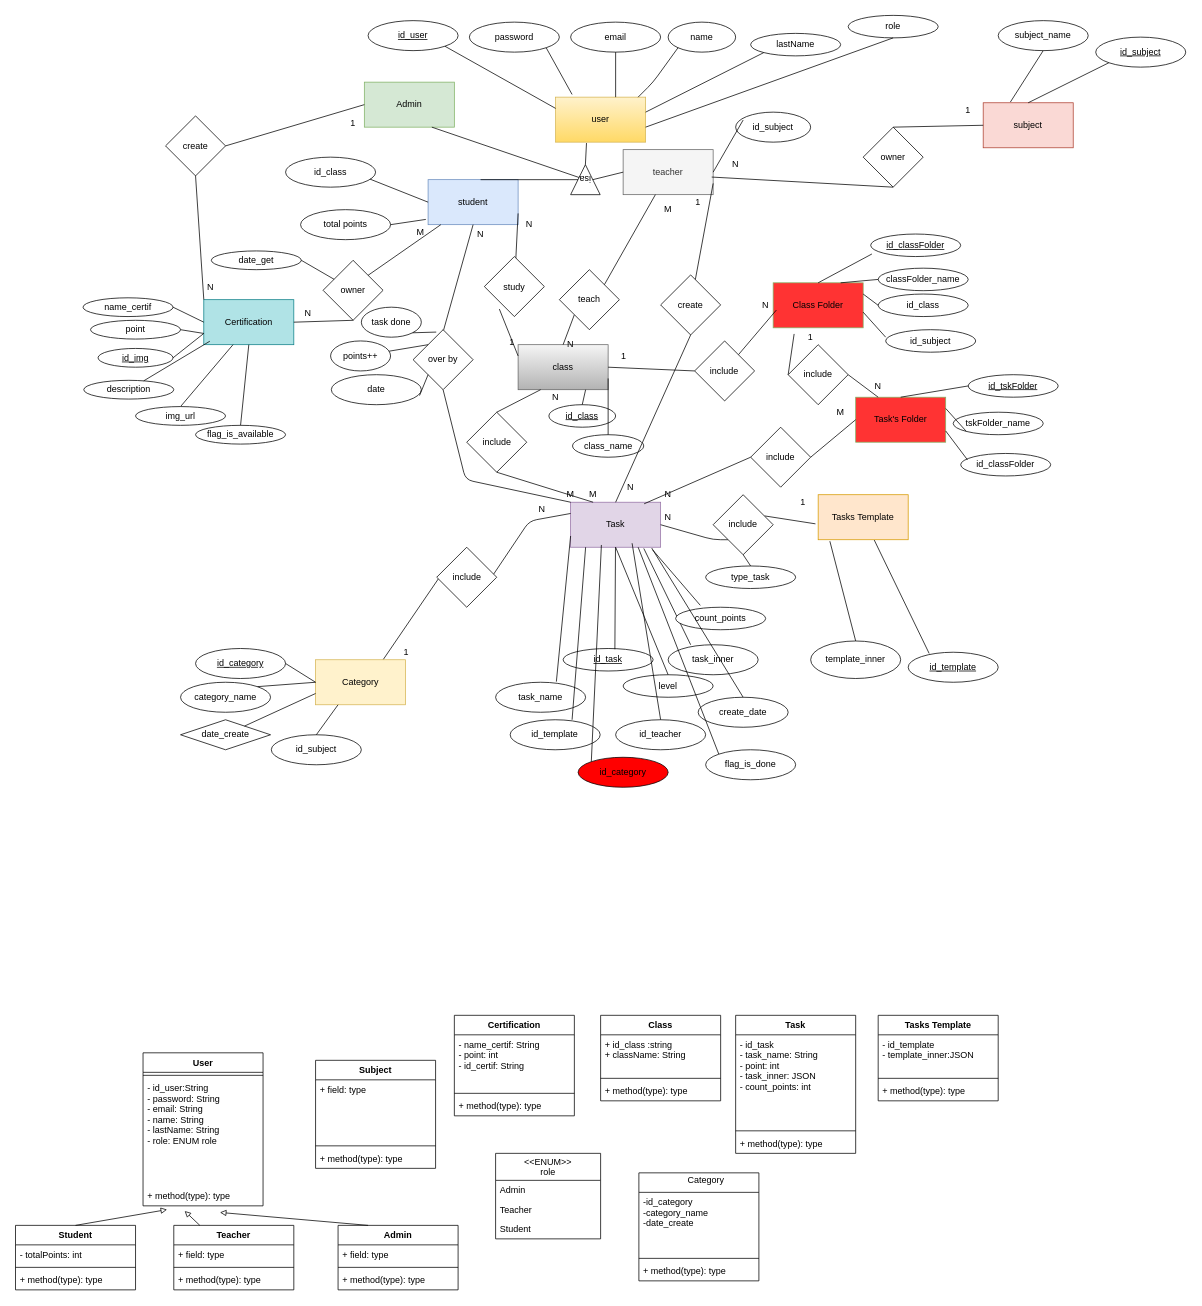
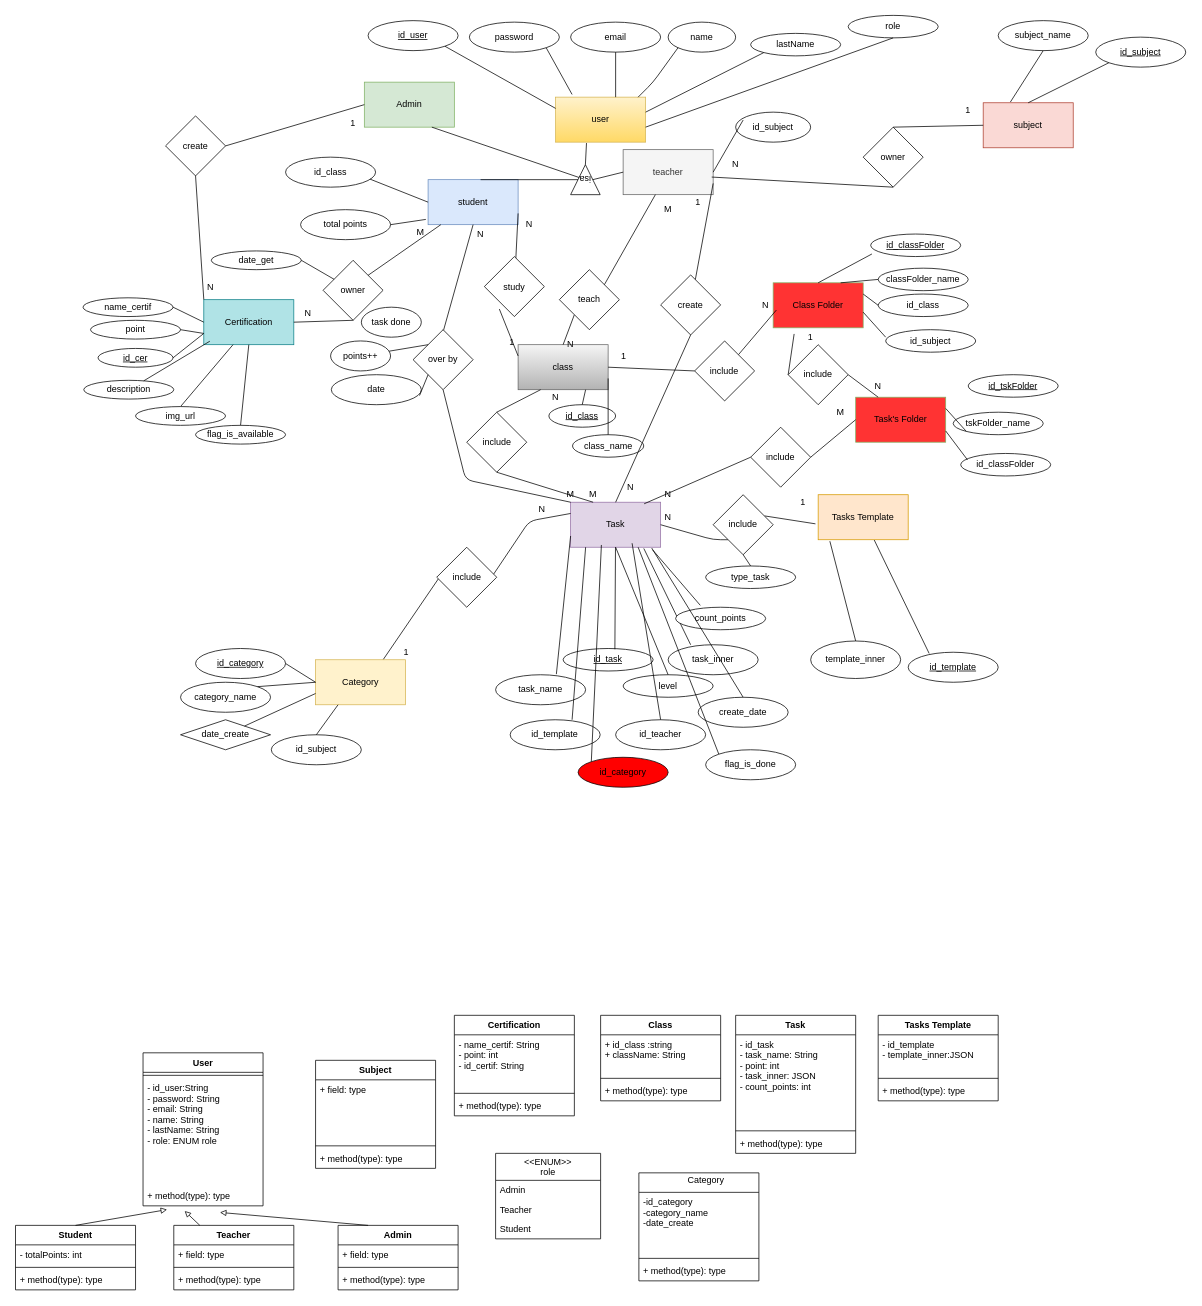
- <mxCell id="142" value="" style="endArrow=none;html=1;entryX=0.386;entryY=0.04;entryDx=0;entryDy=0;exitX=1;exitY=1;exitDx=0;exitDy=0;entryPerimeter=0;" parent="1" source="141" target="66" edge="1"><mxGeometry width="50" height="50" relative="1" as="geometry"><mxPoint x="528.143" y="477.977" as="sourcePoint" /><mxPoint x="580" y="469" as="targetPoint" /></mxGeometry></mxCell>
- <mxCell id="60" value="id_img" style="ellipse;whiteSpace=wrap;html=1;fontStyle=4" parent="1" vertex="1"><mxGeometry x="130" y="464" width="100" height="25" as="geometry" /></mxCell>
+ <mxCell id="60" value="id_cer" style="ellipse;whiteSpace=wrap;html=1;fontStyle=4" parent="1" vertex="1"><mxGeometry x="130" y="464" width="100" height="25" as="geometry" /></mxCell>
- <mxCell id="183" value="" style="endArrow=none;html=1;entryX=0;entryY=0.5;entryDx=0;entryDy=0;exitX=0.5;exitY=0;exitDx=0;exitDy=0;" edge="1" parent="1" source="179" target="180"><mxGeometry width="50" height="50" relative="1" as="geometry"><mxPoint x="987.5" y="426.5" as="sourcePoint" /><mxPoint x="980" y="314" as="targetPoint" /><Array as="points" /></mxGeometry></mxCell>
- <mxCell id="16" value="task_name" style="ellipse;whiteSpace=wrap;html=1;" parent="1" vertex="1"><mxGeometry x="660" y="909" width="120" height="40" as="geometry" /></mxCell>
+ <mxCell id="16" value="task_name" style="ellipse;whiteSpace=wrap;html=1;" parent="1" vertex="1"><mxGeometry x="660" y="899" width="120" height="40" as="geometry" /></mxCell>
